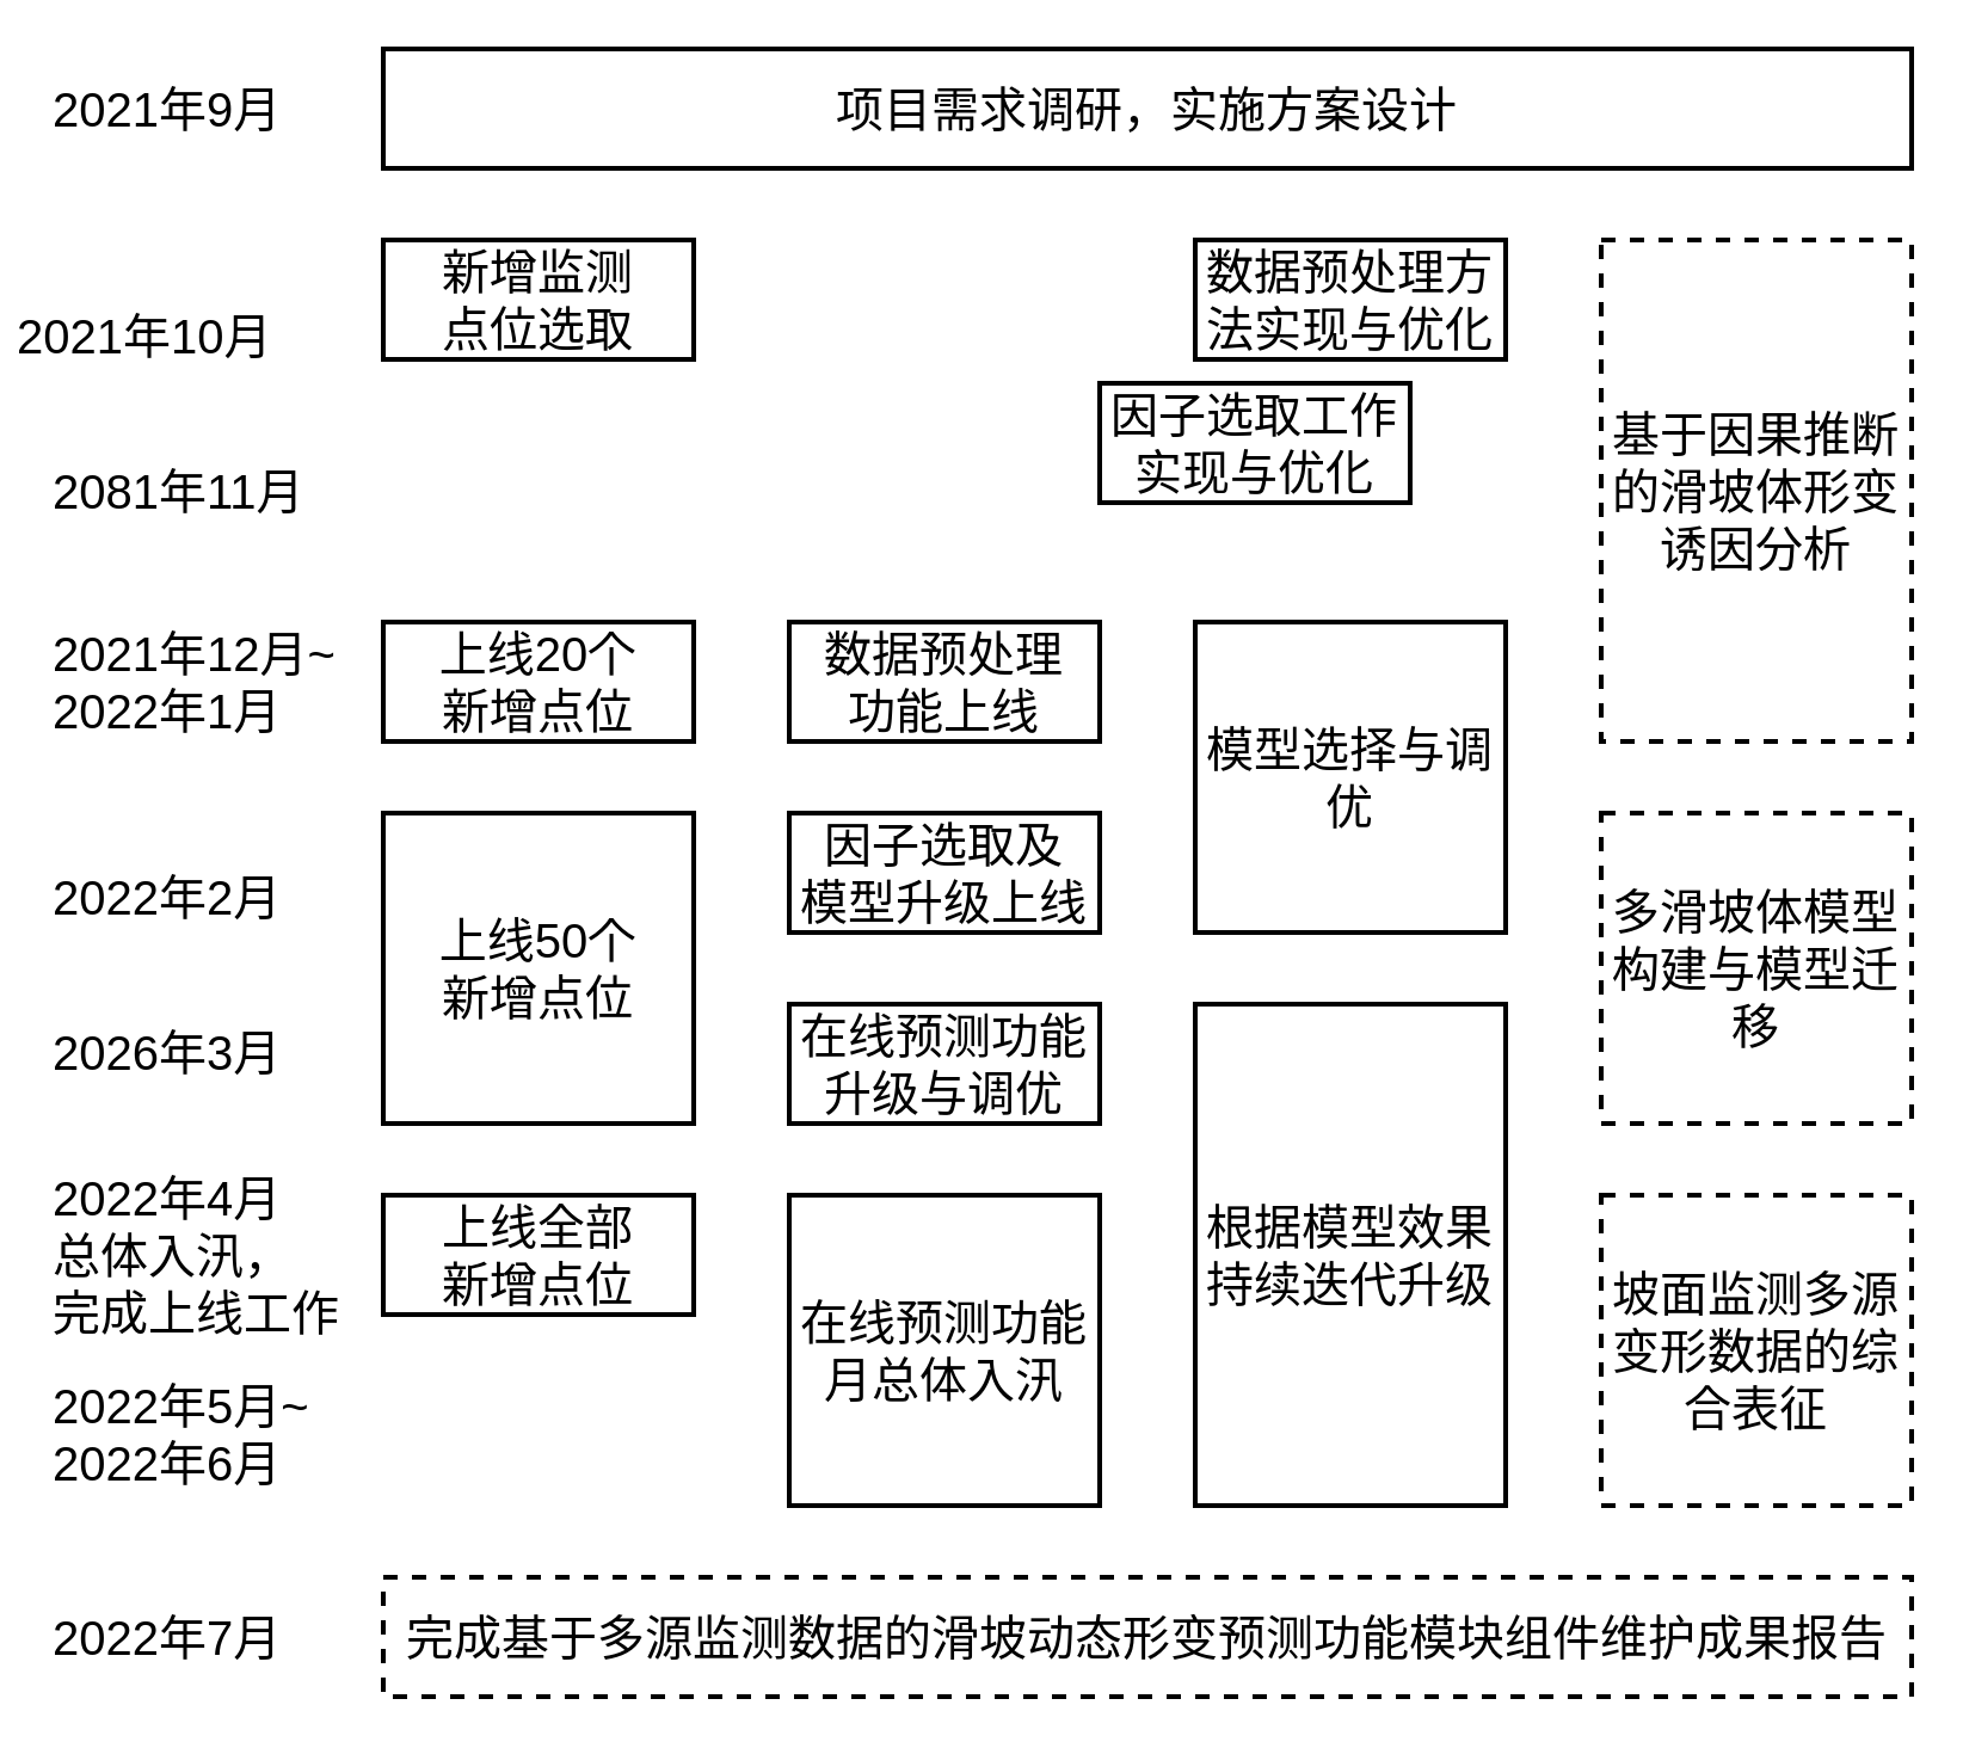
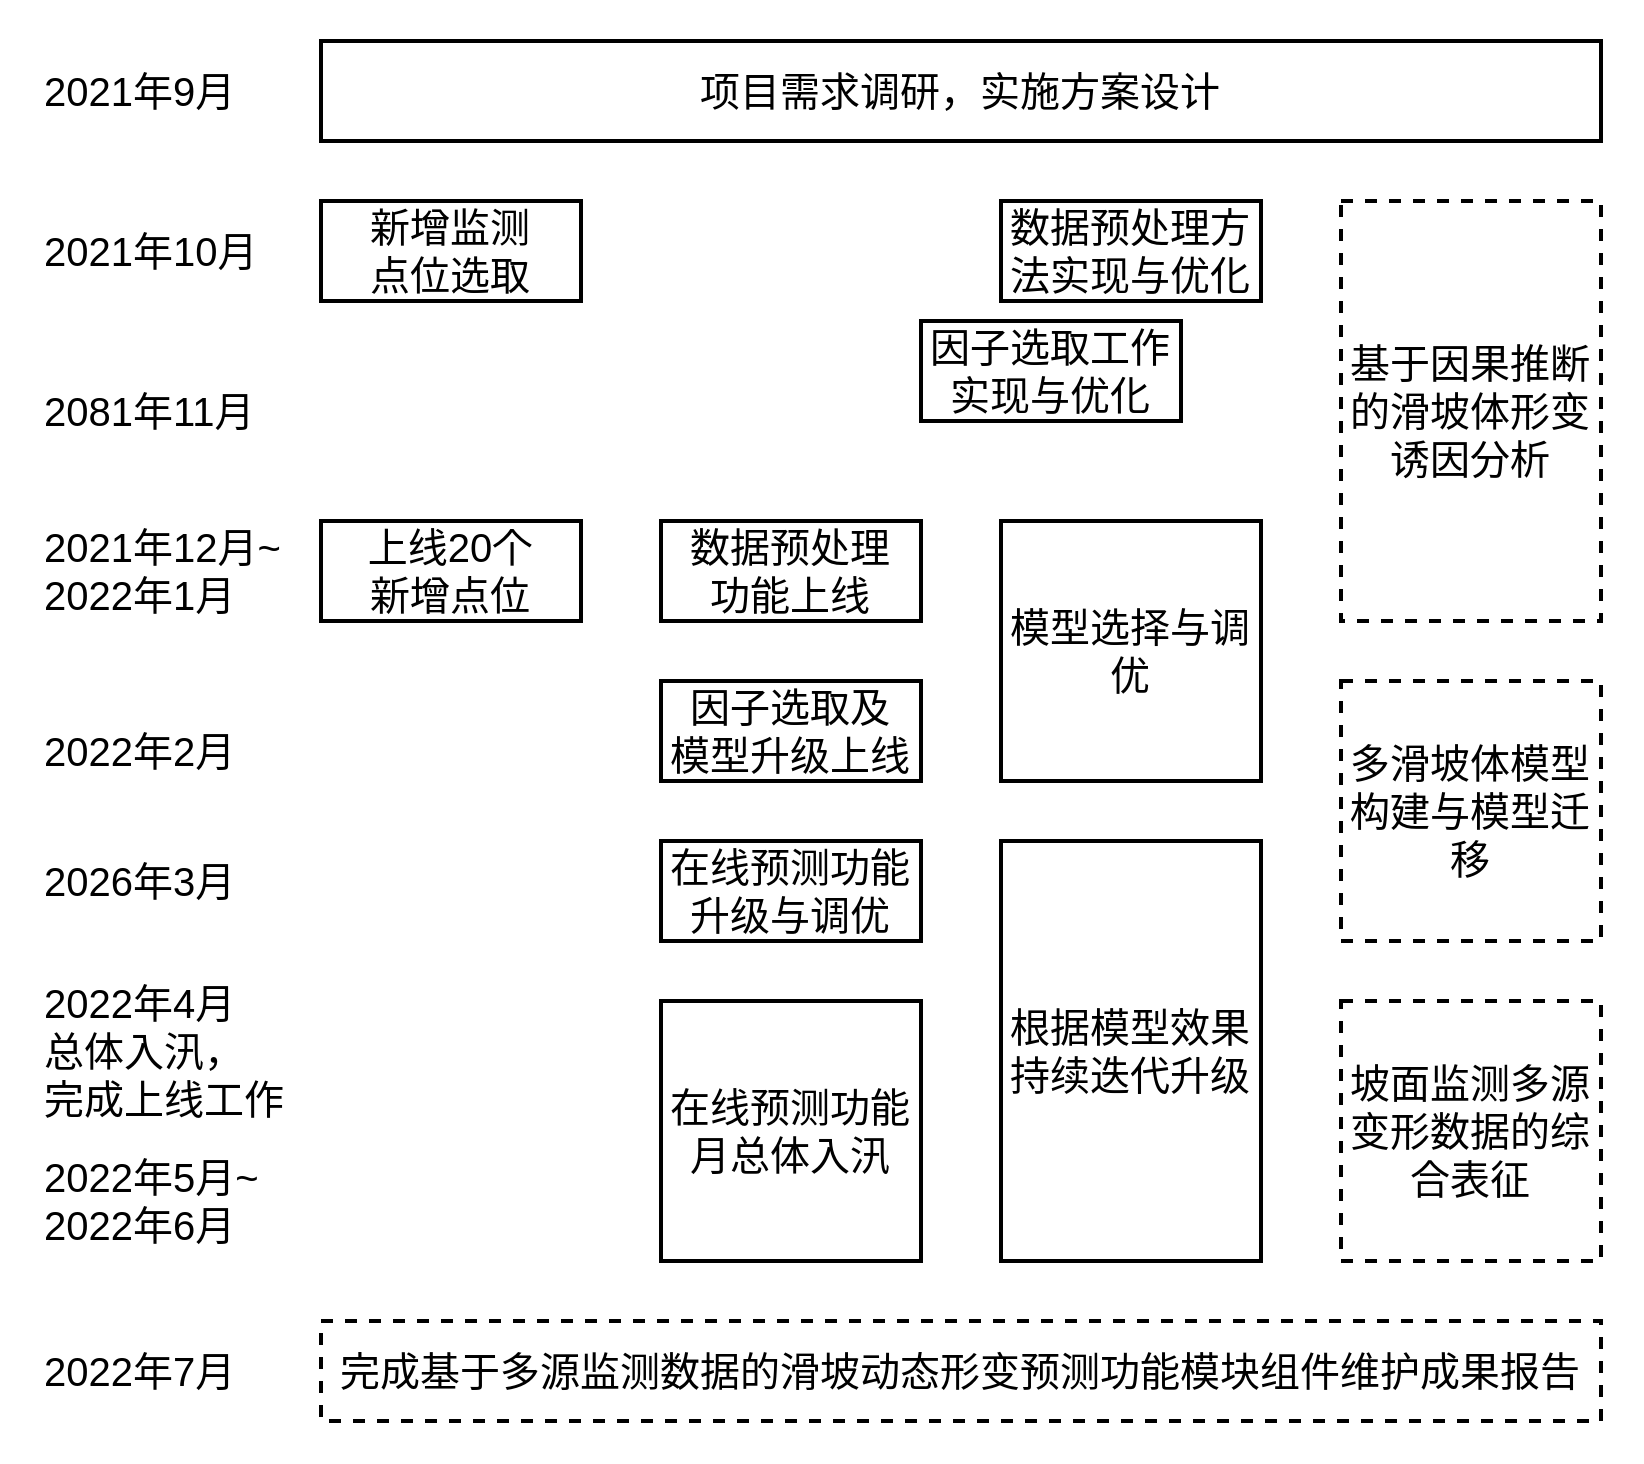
- <mxCell id="19" value="&lt;font style=&quot;font-size: 20px;&quot;&gt;2021年10月&lt;/font&gt;" style="text;html=1;align=left;verticalAlign=middle;resizable=0;points=[];autosize=1;strokeColor=none;fillColor=none;fontSize=20;" parent="1" vertex="1"><mxGeometry x="5" y="125" width="120" height="30" as="geometry" /></mxCell>
+ <mxCell id="19" value="&lt;font style=&quot;font-size: 20px;&quot;&gt;2021年10月&lt;/font&gt;" style="text;html=1;align=left;verticalAlign=middle;resizable=0;points=[];autosize=1;strokeColor=none;fillColor=none;fontSize=20;" parent="1" vertex="1"><mxGeometry x="20" y="110" width="120" height="30" as="geometry" /></mxCell>
- <mxCell id="10" value="&lt;span style=&quot;font-size: 20px;&quot;&gt;上线50个&lt;br style=&quot;font-size: 20px;&quot;&gt;新增点位&lt;/span&gt;" style="rounded=0;whiteSpace=wrap;html=1;absoluteArcSize=1;arcSize=14;strokeWidth=2;fontSize=20;" parent="1" vertex="1"><mxGeometry x="160" y="340" width="130" height="130" as="geometry" /></mxCell>
- <mxCell id="12" value="&lt;span style=&quot;font-size: 20px;&quot;&gt;上线全部&lt;br style=&quot;font-size: 20px;&quot;&gt;新增点位&lt;/span&gt;" style="rounded=0;whiteSpace=wrap;html=1;absoluteArcSize=1;arcSize=14;strokeWidth=2;fontSize=20;" parent="1" vertex="1"><mxGeometry x="160" y="500" width="130" height="50" as="geometry" /></mxCell>
